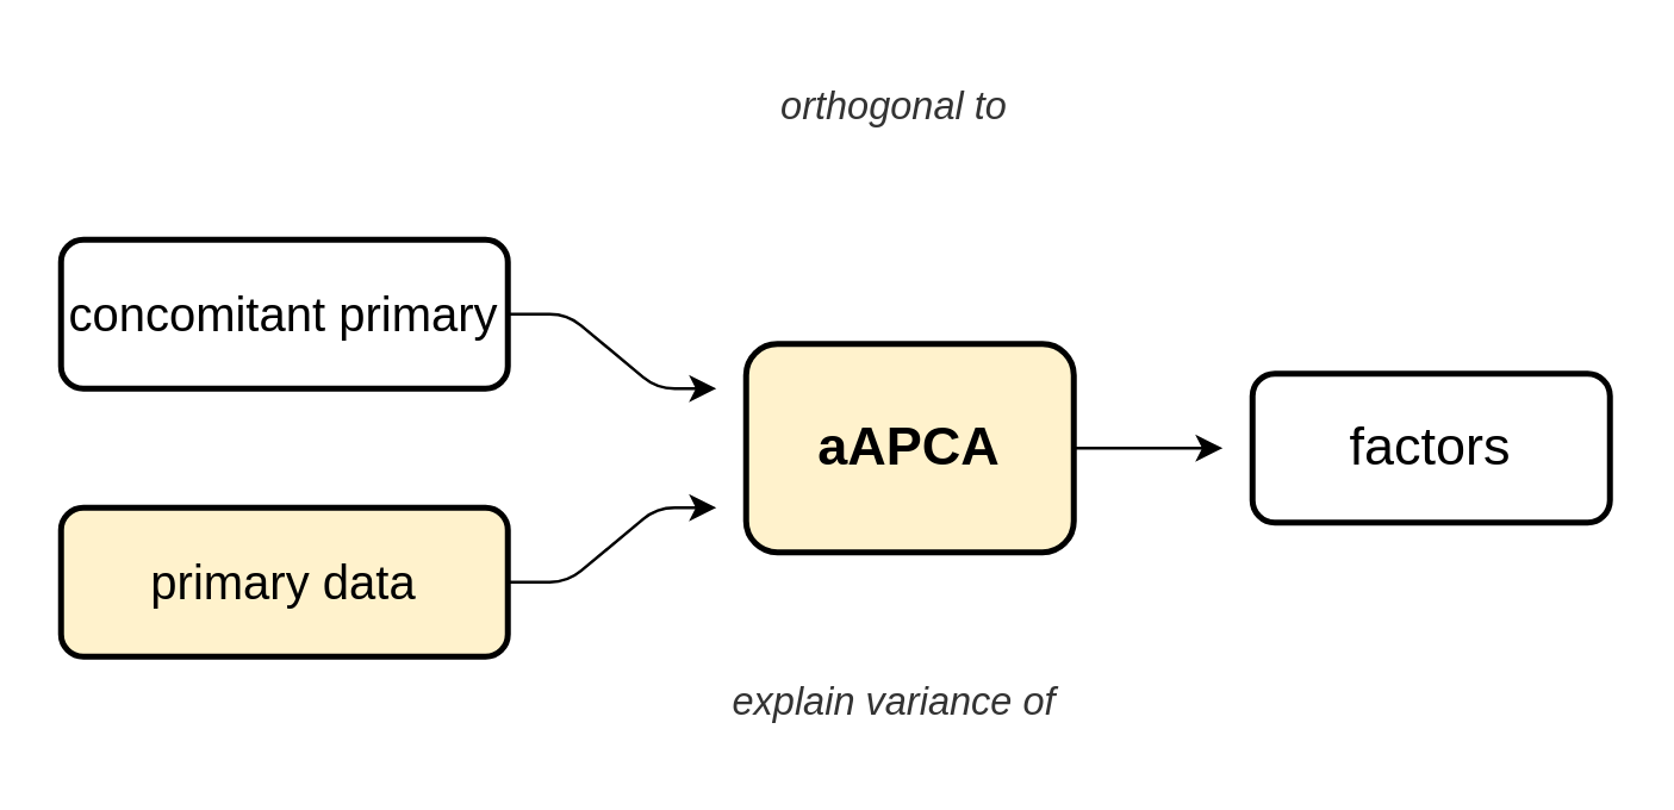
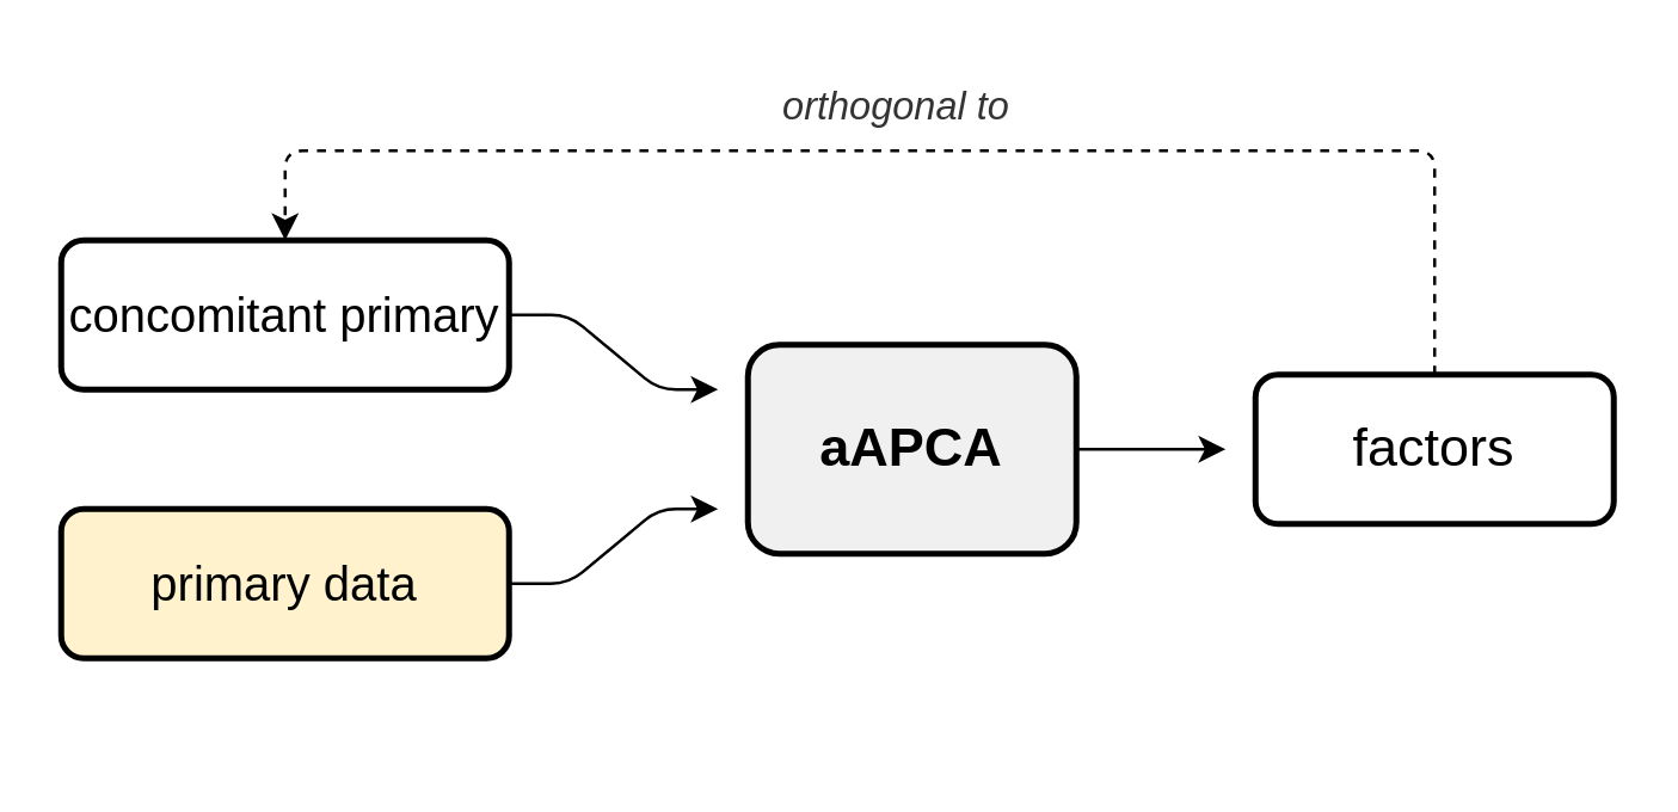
+ <mxCell id="9" value="" style="endArrow=classic;html=1;dashed=1;exitX=0.5;exitY=0;exitDx=0;exitDy=0;entryX=0.5;entryY=0;entryDx=0;entryDy=0;arcSize=12;" edge="1" parent="1" source="6" target="2"><mxGeometry width="50" height="50" relative="1" as="geometry"><mxPoint x="190" y="210" as="sourcePoint" /><mxPoint x="300" y="270" as="targetPoint" /><Array as="points"><mxPoint x="480" y="50" /><mxPoint x="95" y="50" /></Array></mxGeometry></mxCell>
- <mxCell id="8" value="&lt;font style=&quot;font-size: 18px&quot;&gt;&lt;b&gt;aAPCA&lt;/b&gt;&lt;/font&gt;" style="rounded=1;whiteSpace=wrap;html=1;strokeWidth=2;fillColor=#fff2cc;" vertex="1" parent="1"><mxGeometry x="250" y="115" width="110" height="70" as="geometry" /></mxCell>
+ <mxCell id="8" value="&lt;font style=&quot;font-size: 18px&quot;&gt;&lt;b&gt;aAPCA&lt;/b&gt;&lt;/font&gt;" style="rounded=1;whiteSpace=wrap;html=1;strokeWidth=2;fillColor=#F0F0F0;" vertex="1" parent="1"><mxGeometry x="250" y="115" width="110" height="70" as="geometry" /></mxCell>
- <mxCell id="11" value="&lt;i&gt;&lt;font style=&quot;font-size: 13px&quot; color=&quot;#333333&quot;&gt;explain variance of&lt;/font&gt;&lt;/i&gt;" style="text;html=1;strokeColor=none;fillColor=none;align=center;verticalAlign=middle;whiteSpace=wrap;rounded=0;" vertex="1" parent="1"><mxGeometry x="210" y="220" width="180" height="30" as="geometry" /></mxCell>
